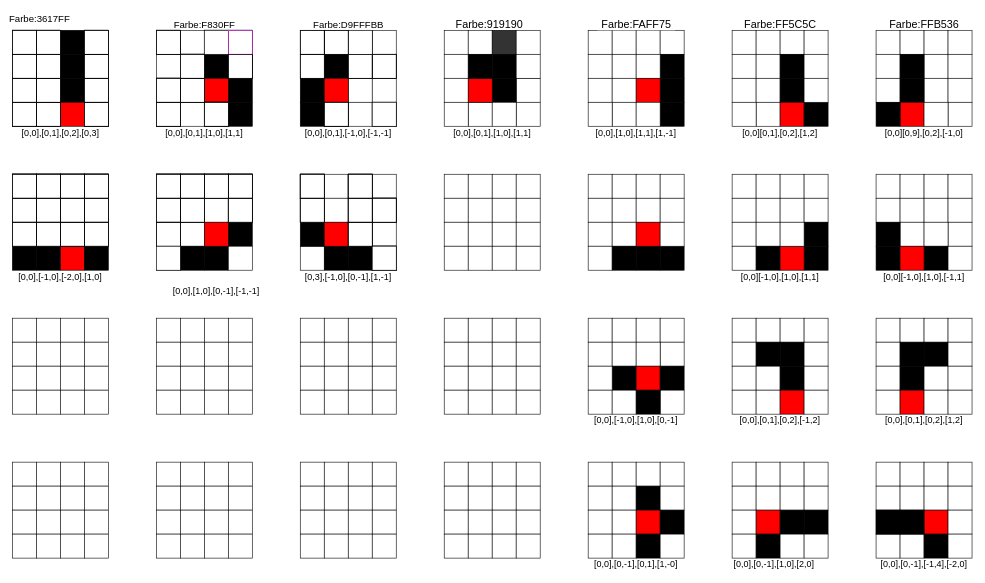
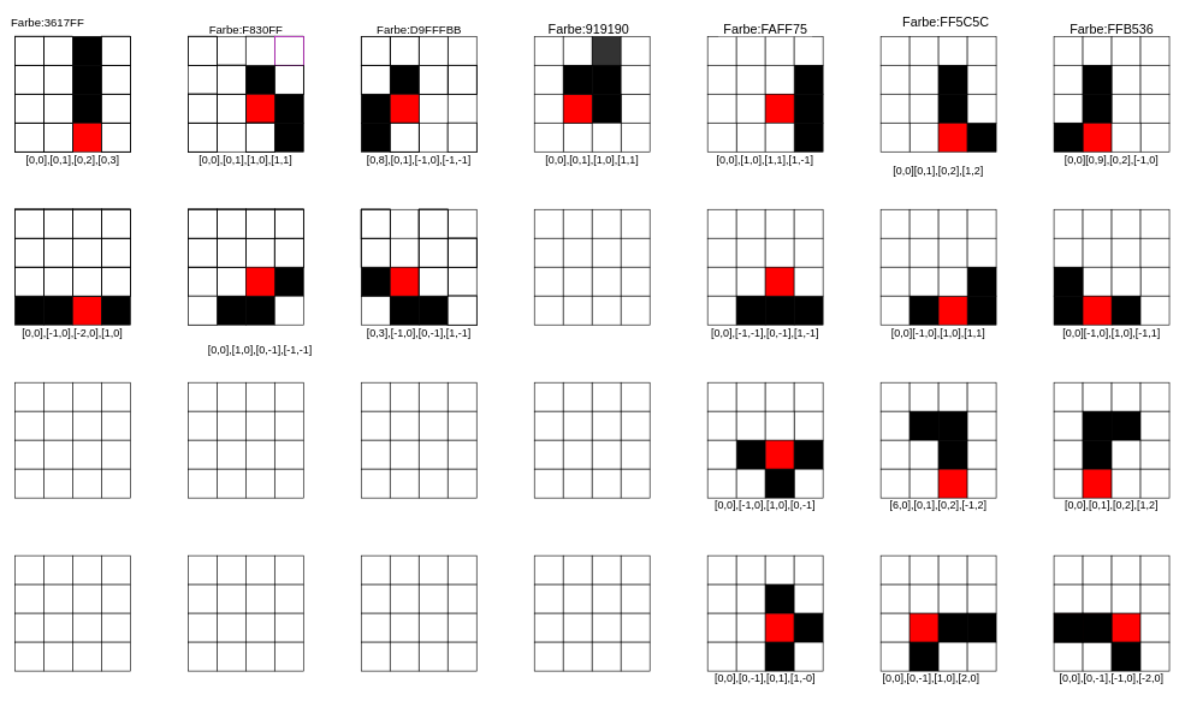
- <mxCell id="1143" value="&lt;span style=&quot;font-size: 18px&quot;&gt;Farbe:FF5C5C&lt;/span&gt;" style="text;html=1;align=center;verticalAlign=middle;resizable=0;points=[];autosize=1;" vertex="1" parent="1"><mxGeometry x="1230" y="30" width="140" height="20" as="geometry" /></mxCell>
+ <mxCell id="1143" value="&lt;span style=&quot;font-size: 18px&quot;&gt;Farbe:FF5C5C&lt;/span&gt;" style="text;html=1;align=center;verticalAlign=middle;resizable=0;points=[];autosize=1;" vertex="1" parent="1"><mxGeometry x="1240" y="20" width="140" height="20" as="geometry" /></mxCell>
- <mxCell id="198" value="[0,0],[0,1],[-1,0],[-1,-1]" style="text;html=1;strokeColor=none;fillColor=none;align=center;verticalAlign=middle;whiteSpace=wrap;rounded=0;fontSize=15;" vertex="1" parent="1"><mxGeometry x="500" y="210" width="160" height="20" as="geometry" /></mxCell>
+ <mxCell id="198" value="[0,8],[0,1],[-1,0],[-1,-1]" style="text;html=1;strokeColor=none;fillColor=none;align=center;verticalAlign=middle;whiteSpace=wrap;rounded=0;fontSize=15;" vertex="1" parent="1"><mxGeometry x="500" y="210" width="160" height="20" as="geometry" /></mxCell>
- <mxCell id="395" value="[0,0][0,1],[0,2],[1,2]" style="text;html=1;strokeColor=none;fillColor=none;align=center;verticalAlign=middle;whiteSpace=wrap;rounded=0;fontSize=15;" vertex="1" parent="1"><mxGeometry x="1220" y="210" width="160" height="20" as="geometry" /></mxCell>
+ <mxCell id="395" value="[0,0][0,1],[0,2],[1,2]" style="text;html=1;strokeColor=none;fillColor=none;align=center;verticalAlign=middle;whiteSpace=wrap;rounded=0;fontSize=15;" vertex="1" parent="1"><mxGeometry x="1220" y="225" width="160" height="20" as="geometry" /></mxCell>
+ <mxCell id="330" value="[0,0],[-1,-1],[0,-1],[1,-1]" style="text;html=1;strokeColor=none;fillColor=none;align=center;verticalAlign=middle;whiteSpace=wrap;rounded=0;fontSize=15;" vertex="1" parent="1"><mxGeometry x="980" y="450" width="160" height="20" as="geometry" /></mxCell>
- <mxCell id="1134" value="[0,0],[0,1],[0,2],[-1,2]" style="text;html=1;strokeColor=none;fillColor=none;align=center;verticalAlign=middle;whiteSpace=wrap;rounded=0;fontSize=15;" vertex="1" parent="1"><mxGeometry x="1220" y="690" width="160" height="20" as="geometry" /></mxCell>
+ <mxCell id="1134" value="[6,0],[0,1],[0,2],[-1,2]" style="text;html=1;strokeColor=none;fillColor=none;align=center;verticalAlign=middle;whiteSpace=wrap;rounded=0;fontSize=15;" vertex="1" parent="1"><mxGeometry x="1220" y="690" width="160" height="20" as="geometry" /></mxCell>
- <mxCell id="1138" value="[0,0],[0,-1],[-1,4],[-2,0]" style="text;html=1;strokeColor=none;fillColor=none;align=center;verticalAlign=middle;whiteSpace=wrap;rounded=0;fontSize=15;" vertex="1" parent="1"><mxGeometry x="1460" y="930" width="160" height="20" as="geometry" /></mxCell>
+ <mxCell id="1138" value="[0,0],[0,-1],[-1,0],[-2,0]" style="text;html=1;strokeColor=none;fillColor=none;align=center;verticalAlign=middle;whiteSpace=wrap;rounded=0;fontSize=15;" vertex="1" parent="1"><mxGeometry x="1460" y="930" width="160" height="20" as="geometry" /></mxCell>
